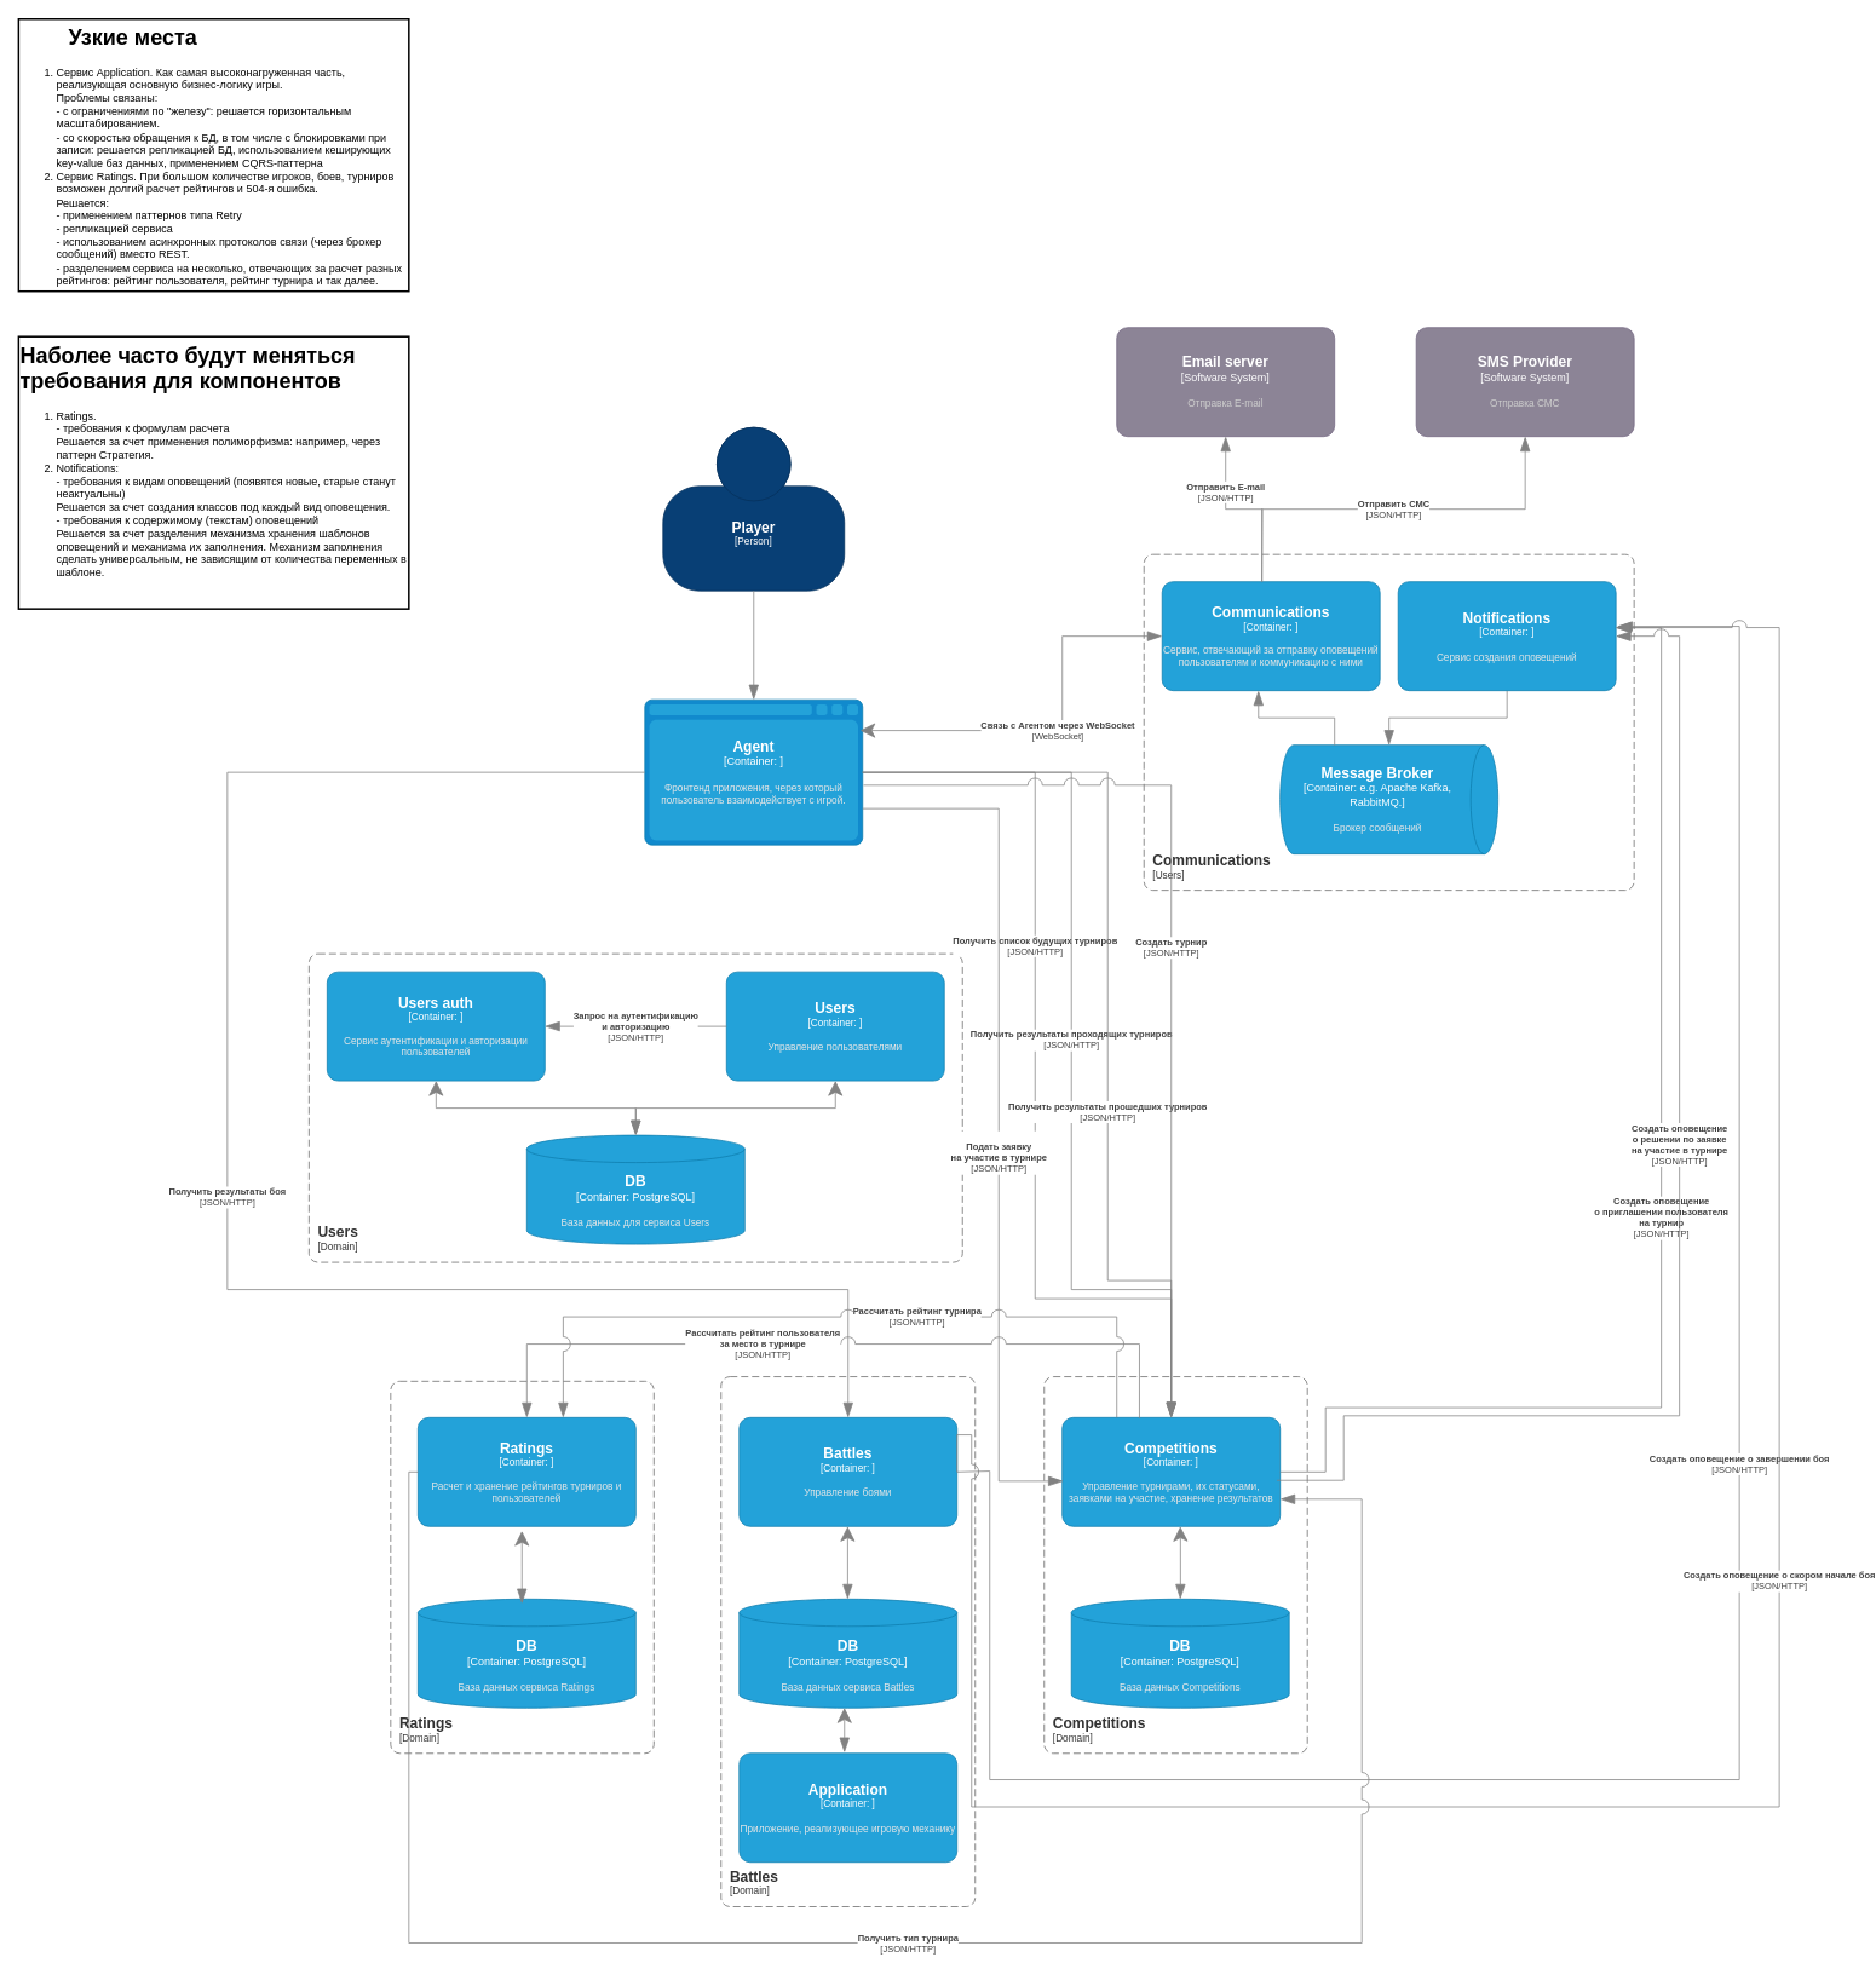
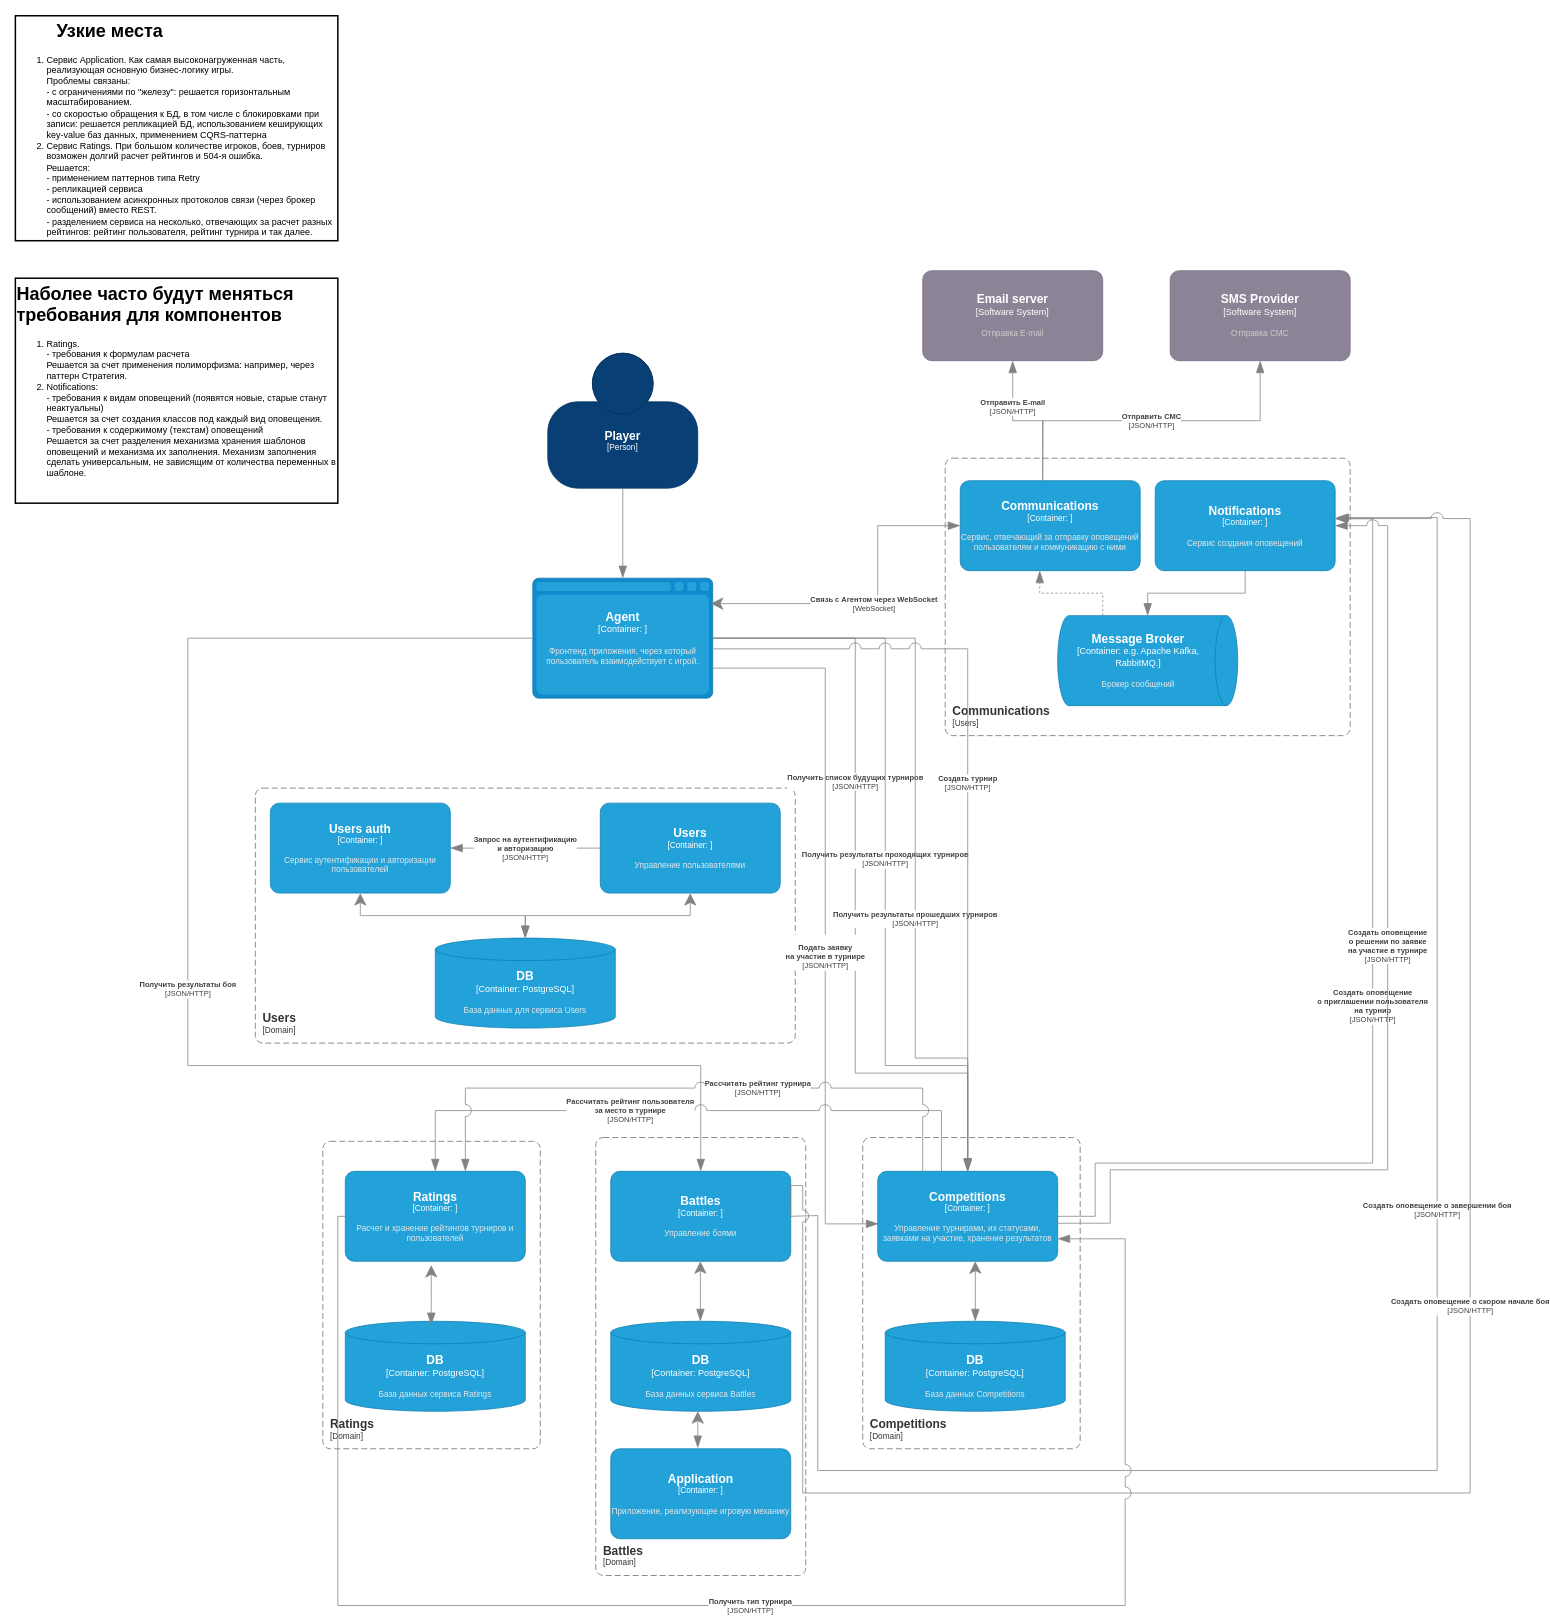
- <mxCell id="32" value="" style="endArrow=blockThin;html=1;fontSize=10;fontColor=#404040;strokeWidth=1;endFill=1;strokeColor=#828282;elbow=vertical;metaEdit=1;endSize=14;startSize=14;jumpStyle=arc;jumpSize=16;rounded=0;edgeStyle=orthogonalEdgeStyle;entryX=0.442;entryY=1.001;entryDx=0;entryDy=0;entryPerimeter=0;exitX=0;exitY=0.75;exitDx=0;exitDy=0;exitPerimeter=0;" edge="1" parent="1" source="21" target="20"><mxGeometry width="240" relative="1" as="geometry"><mxPoint x="1140" y="920" as="sourcePoint" /><mxPoint x="1380" y="920" as="targetPoint" /></mxGeometry></mxCell>
+ <mxCell id="32" value="" style="endArrow=blockThin;html=1;fontSize=10;fontColor=#404040;strokeWidth=1;endFill=1;strokeColor=#828282;elbow=vertical;metaEdit=1;endSize=14;startSize=14;jumpStyle=arc;jumpSize=16;rounded=0;edgeStyle=orthogonalEdgeStyle;entryX=0.442;entryY=1.001;entryDx=0;entryDy=0;entryPerimeter=0;exitX=0;exitY=0.75;exitDx=0;exitDy=0;exitPerimeter=0;dashed=1;" edge="1" parent="1" source="21" target="20"><mxGeometry width="240" relative="1" as="geometry"><mxPoint x="1140" y="920" as="sourcePoint" /><mxPoint x="1380" y="920" as="targetPoint" /></mxGeometry></mxCell>
